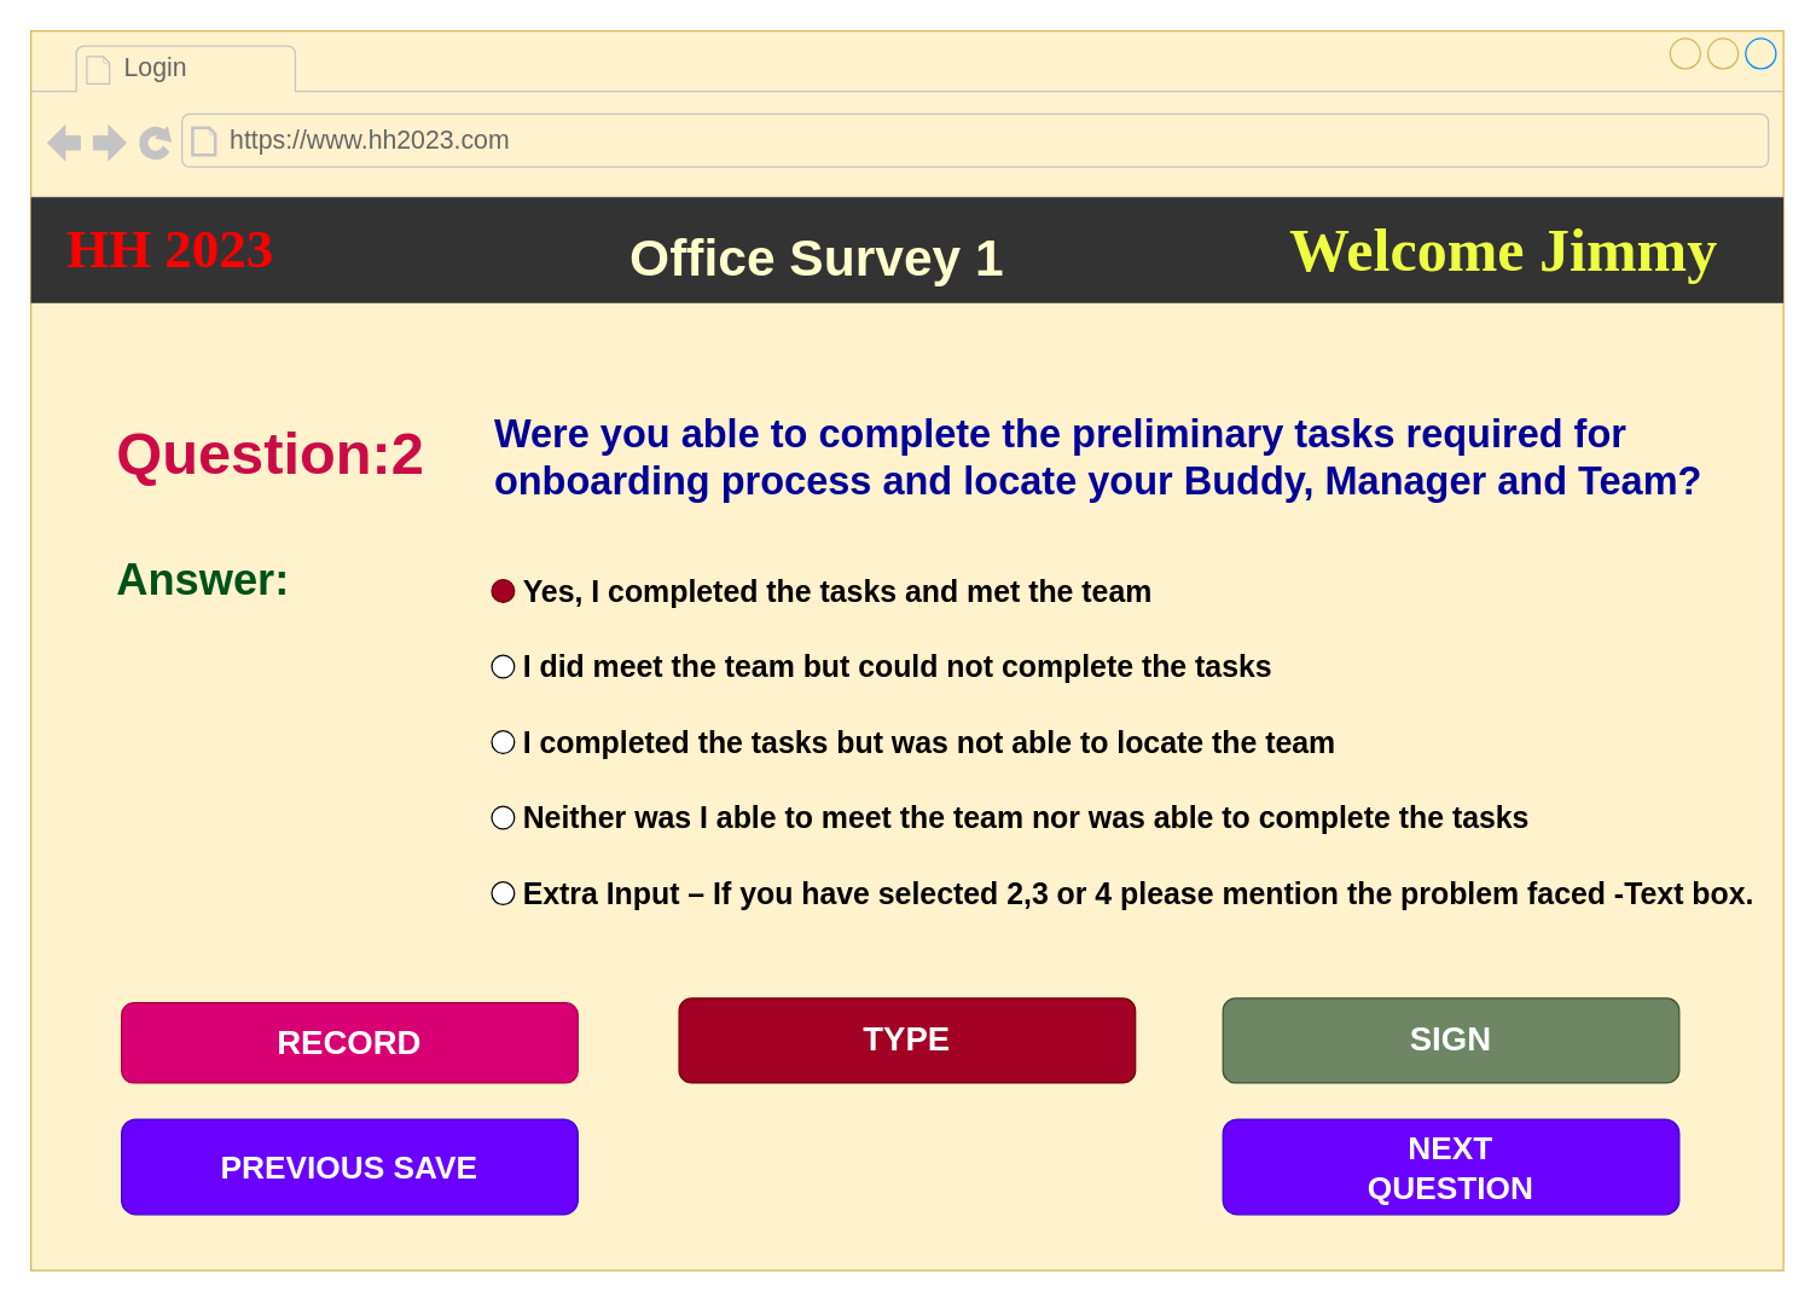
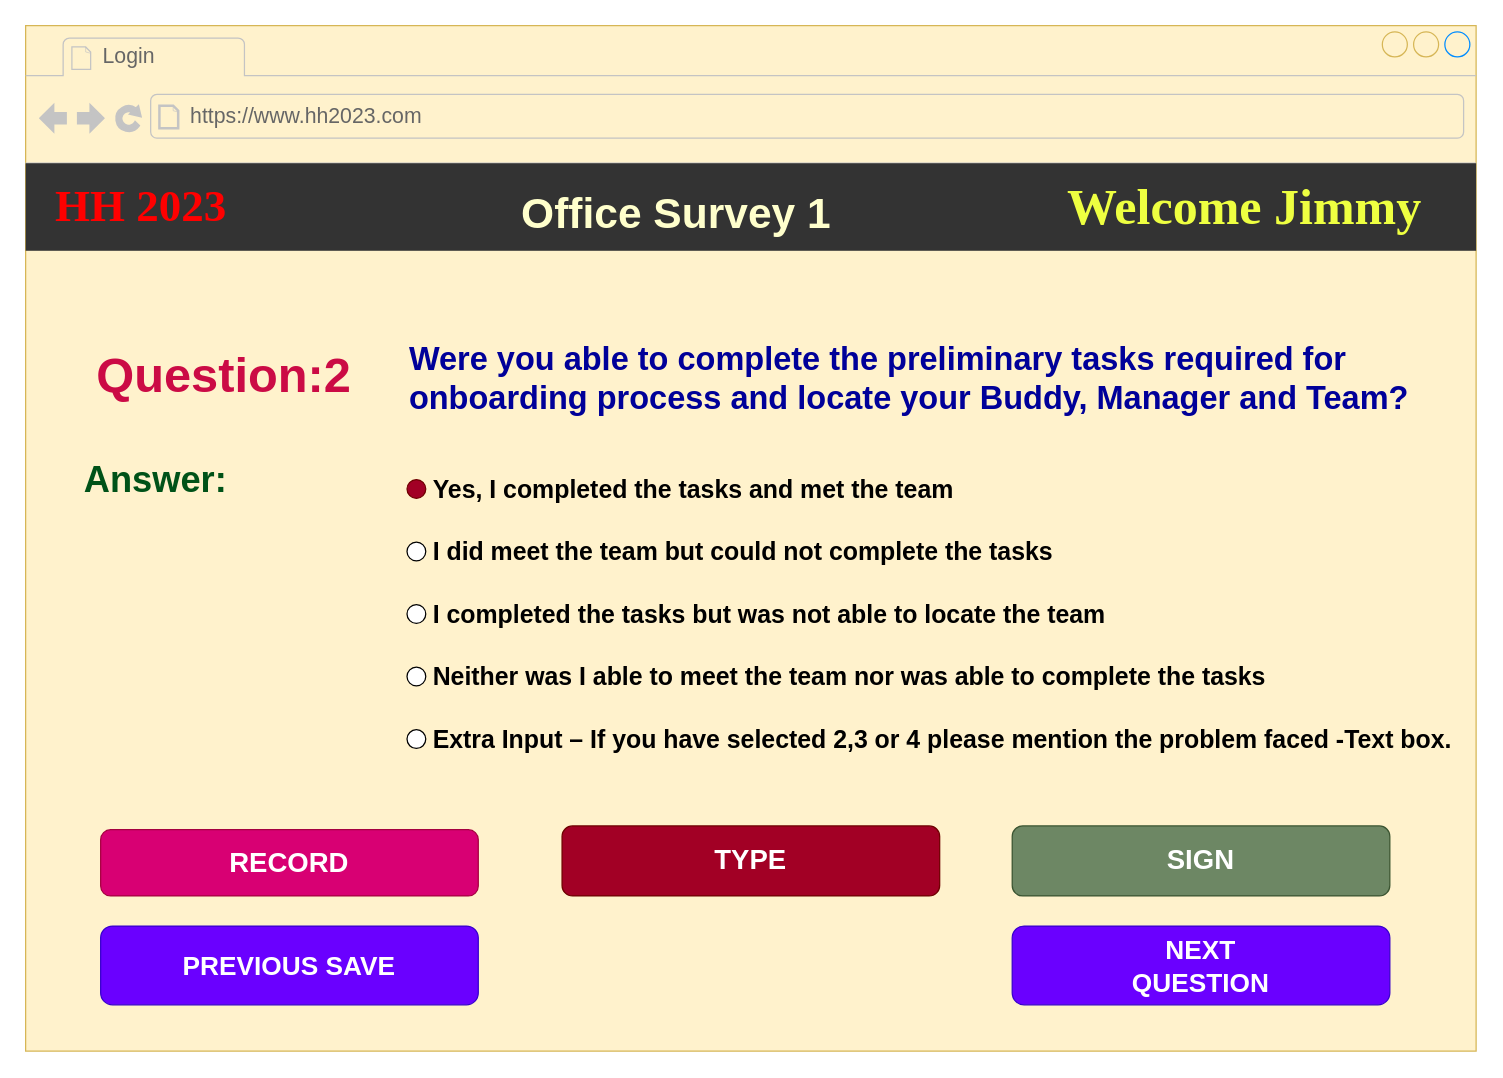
- <mxCell id="12" value="Answer: " style="align=left;fontSize=29;fontStyle=1;fillColor=none;fontColor=#005218;strokeColor=none;" parent="2" vertex="1"><mxGeometry x="55" y="325" width="240" height="70" as="geometry" /></mxCell>
+ <mxCell id="12" value="Answer: " style="align=left;fontSize=29;fontStyle=1;fillColor=none;fontColor=#005218;strokeColor=none;" parent="2" vertex="1"><mxGeometry x="45" y="325" width="240" height="70" as="geometry" /></mxCell>
